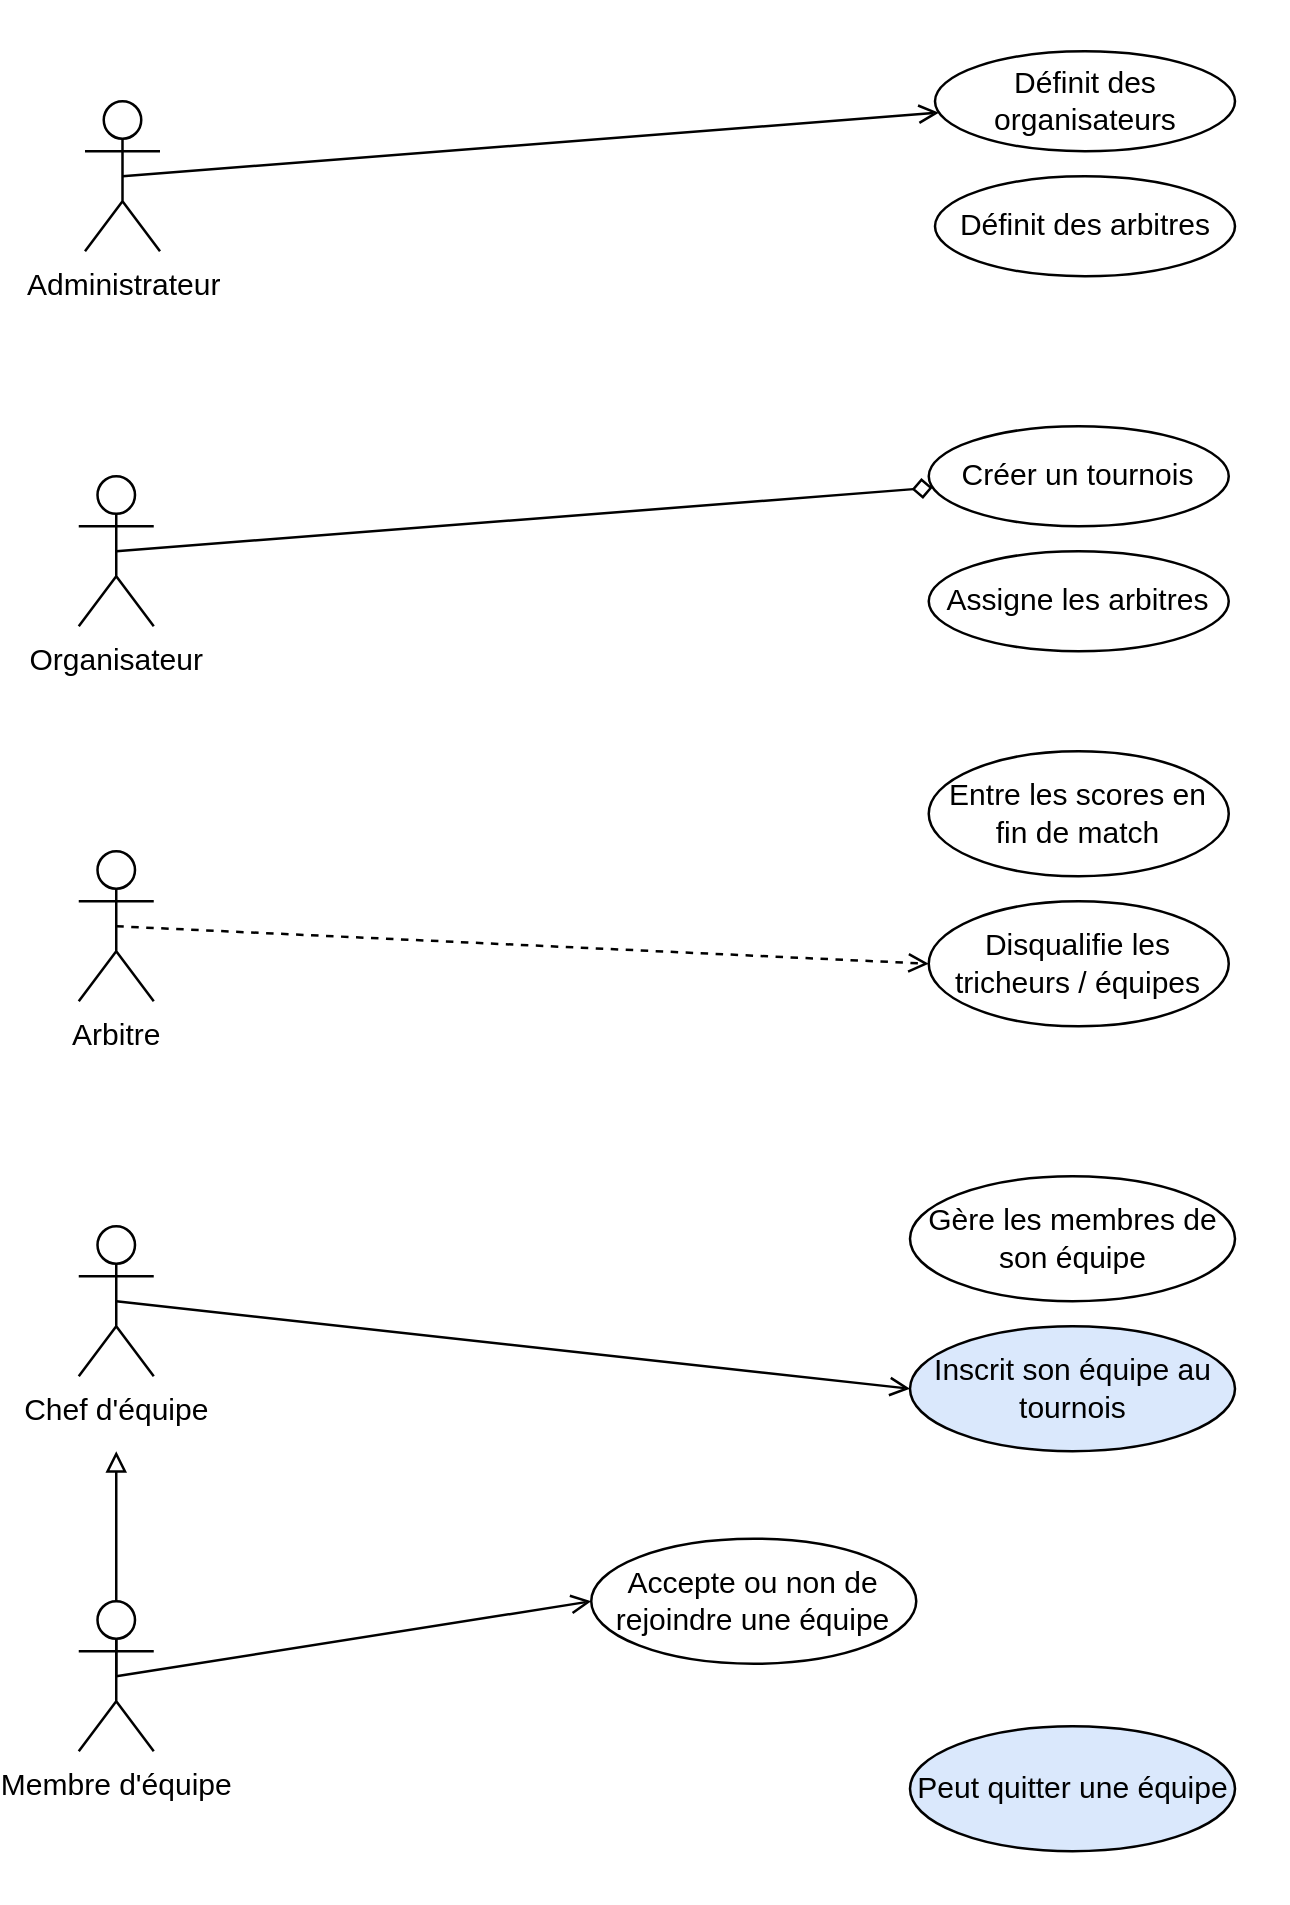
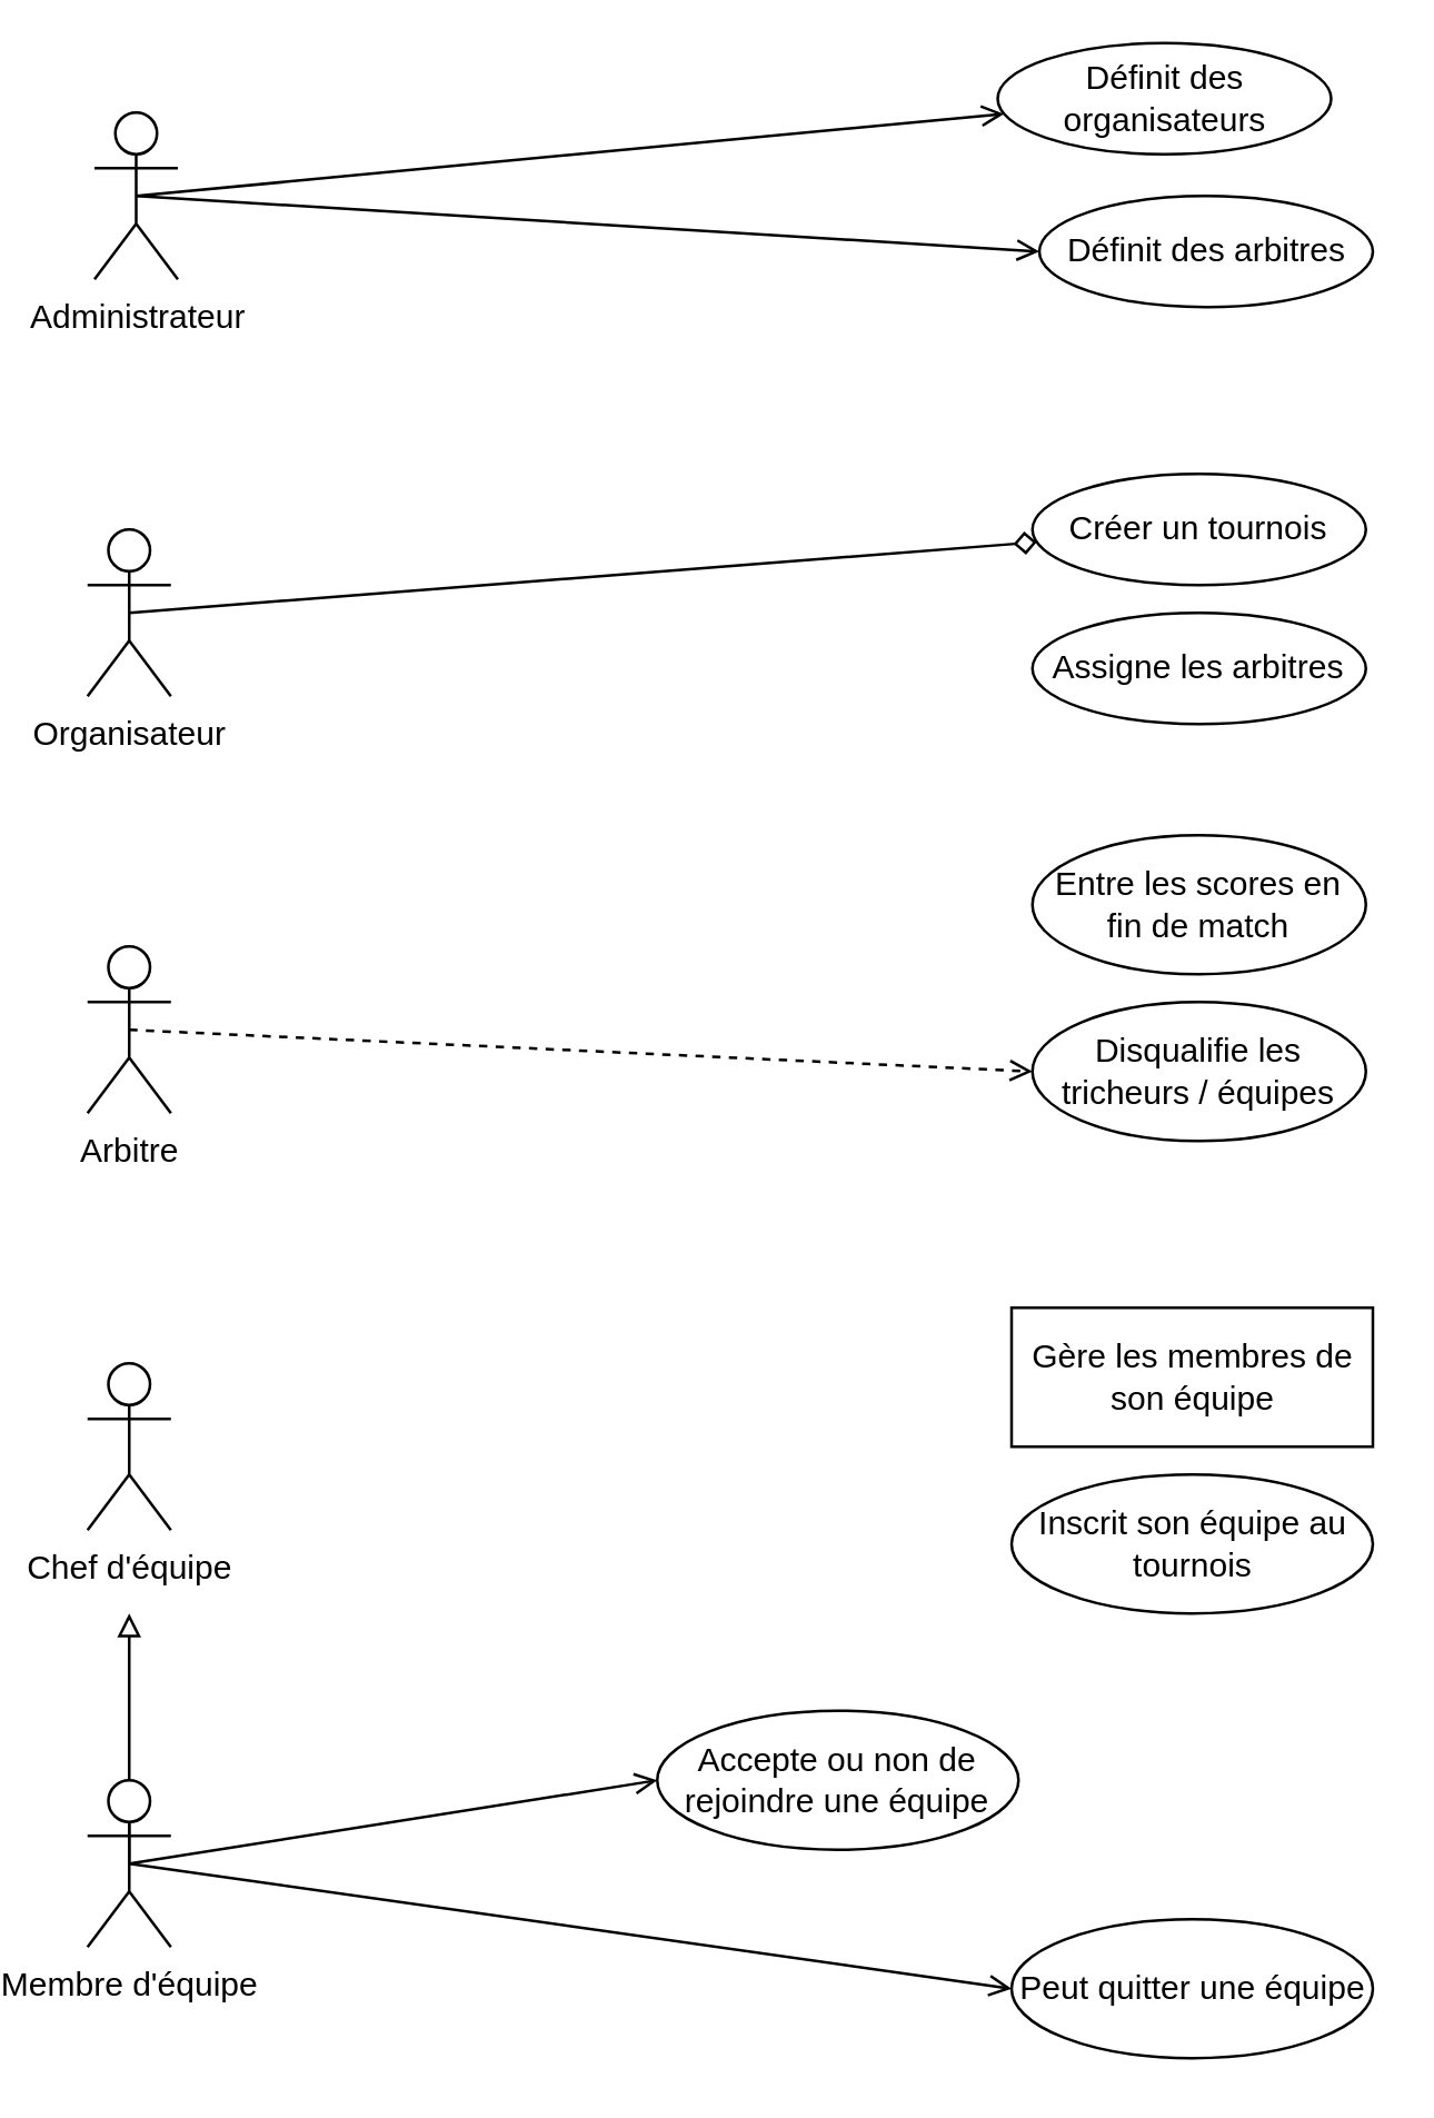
- <mxCell id="23" value="Définit des organisateurs" style="ellipse;whiteSpace=wrap;html=1;" vertex="1" parent="1"><mxGeometry x="362.5" y="20" width="120" height="40" as="geometry" /></mxCell>
+ <mxCell id="23" value="Définit des organisateurs" style="ellipse;whiteSpace=wrap;html=1;" vertex="1" parent="1"><mxGeometry x="347.5" y="15" width="120" height="40" as="geometry" /></mxCell>
+ <mxCell id="21" style="edgeStyle=none;rounded=0;orthogonalLoop=1;jettySize=auto;html=1;exitX=0.5;exitY=0.5;exitDx=0;exitDy=0;exitPerimeter=0;entryX=0;entryY=0.5;entryDx=0;entryDy=0;endArrow=open;endFill=0;" edge="1" parent="1" source="22" target="24"><mxGeometry relative="1" as="geometry" /></mxCell>
- <mxCell id="16" value="Gère les membres de son équipe" style="ellipse;whiteSpace=wrap;html=1;" parent="1" vertex="1"><mxGeometry x="352.5" y="470" width="130" height="50" as="geometry" /></mxCell>
+ <mxCell id="16" value="Gère les membres de son équipe" style="whiteSpace=wrap;html=1;rounded=0;" parent="1" vertex="1"><mxGeometry x="352.5" y="470" width="130" height="50" as="geometry" /></mxCell>
- <mxCell id="10" style="edgeStyle=none;rounded=0;orthogonalLoop=1;jettySize=auto;html=1;exitX=0.5;exitY=0.5;exitDx=0;exitDy=0;exitPerimeter=0;entryX=0;entryY=0.5;entryDx=0;entryDy=0;endArrow=open;endFill=0;" parent="1" source="11" target="17" edge="1"><mxGeometry relative="1" as="geometry" /></mxCell>
- <mxCell id="17" value="Inscrit son équipe au tournois" style="ellipse;whiteSpace=wrap;html=1;fillColor=#dae8fc;" parent="1" vertex="1"><mxGeometry x="352.5" y="530" width="130" height="50" as="geometry" /></mxCell>
+ <mxCell id="17" value="Inscrit son équipe au tournois" style="ellipse;whiteSpace=wrap;html=1;" parent="1" vertex="1"><mxGeometry x="352.5" y="530" width="130" height="50" as="geometry" /></mxCell>
+ <mxCell id="8" style="edgeStyle=none;rounded=0;orthogonalLoop=1;jettySize=auto;html=1;exitX=0.5;exitY=0.5;exitDx=0;exitDy=0;exitPerimeter=0;entryX=0;entryY=0.5;entryDx=0;entryDy=0;endArrow=open;endFill=0;" parent="1" source="9" target="19" edge="1"><mxGeometry relative="1" as="geometry" /></mxCell>
- <mxCell id="19" value="Peut quitter une équipe" style="ellipse;whiteSpace=wrap;html=1;fillColor=#dae8fc;" parent="1" vertex="1"><mxGeometry x="352.5" y="690" width="130" height="50" as="geometry" /></mxCell>
+ <mxCell id="19" value="Peut quitter une équipe" style="ellipse;whiteSpace=wrap;html=1;" parent="1" vertex="1"><mxGeometry x="352.5" y="690" width="130" height="50" as="geometry" /></mxCell>
